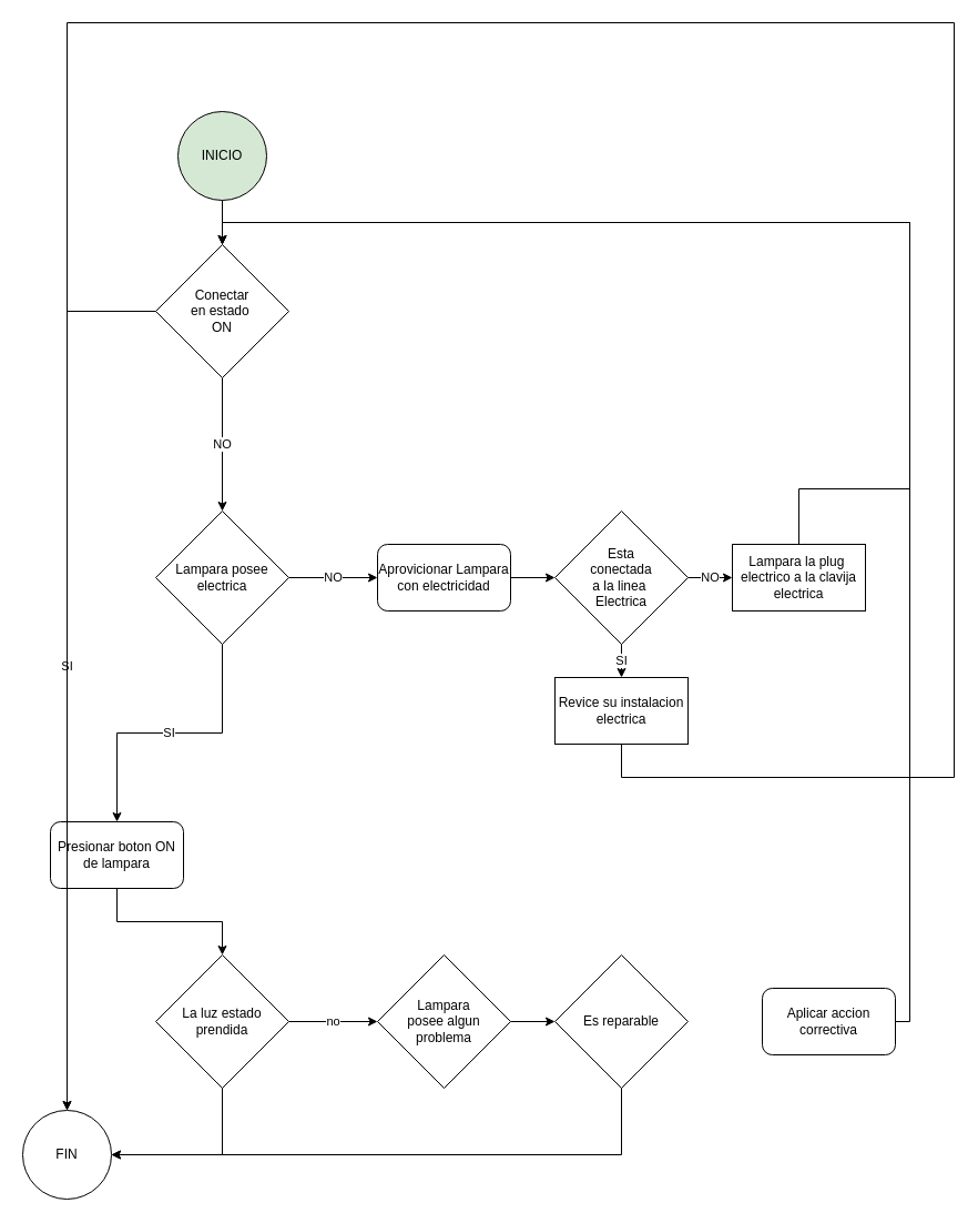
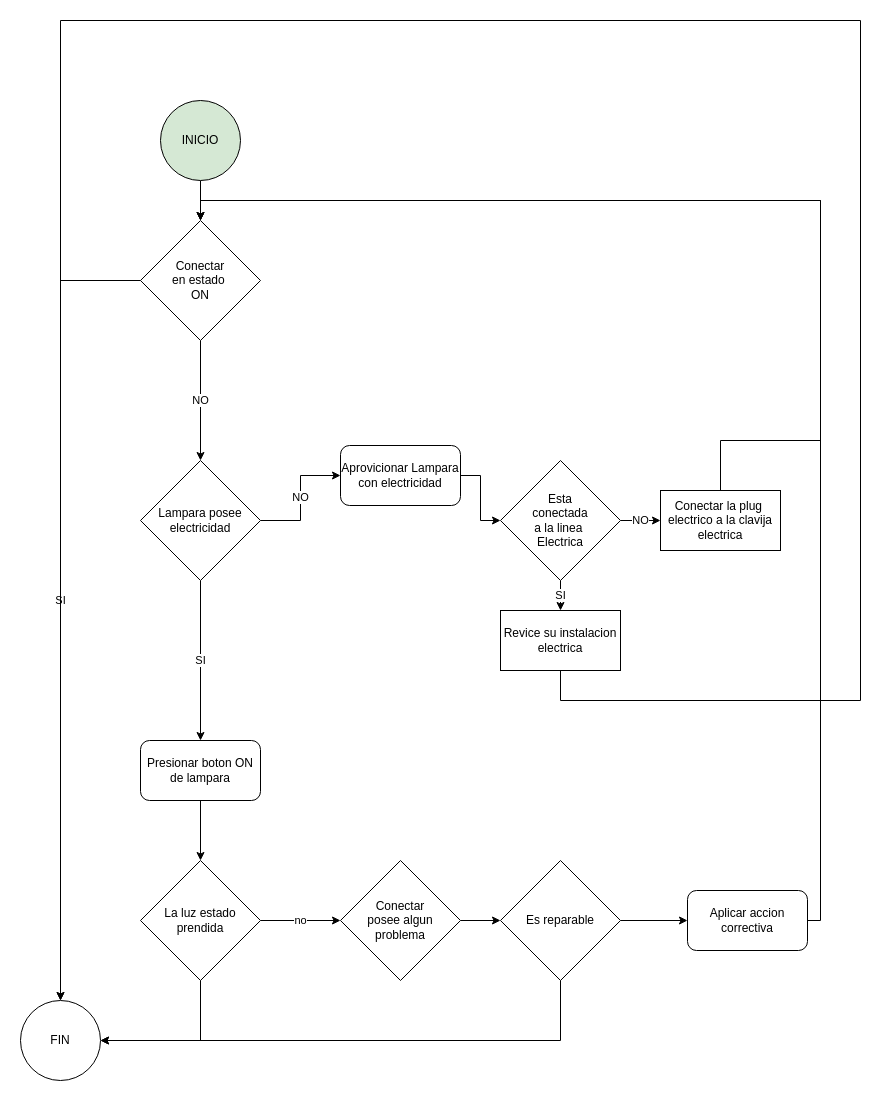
- <mxCell id="8" value="Lampara posee&lt;br&gt;electrica" style="rhombus;whiteSpace=wrap;html=1;" parent="1" vertex="1"><mxGeometry x="140" y="460" width="120" height="120" as="geometry" /></mxCell>
+ <mxCell id="8" value="Lampara posee&lt;br&gt;electricidad" style="rhombus;whiteSpace=wrap;html=1;" parent="1" vertex="1"><mxGeometry x="140" y="460" width="120" height="120" as="geometry" /></mxCell>
- <mxCell id="12" value="Aprovicionar Lampara con electricidad" style="rounded=1;whiteSpace=wrap;html=1;" parent="1" vertex="1"><mxGeometry x="340" y="490" width="120" height="60" as="geometry" /></mxCell>
+ <mxCell id="12" value="Aprovicionar Lampara con electricidad" style="rounded=1;whiteSpace=wrap;html=1;" parent="1" vertex="1"><mxGeometry x="340" y="445" width="120" height="60" as="geometry" /></mxCell>
- <mxCell id="18" value="Lampara la plug&amp;nbsp;&lt;br&gt;electrico a la clavija electrica" style="rounded=0;whiteSpace=wrap;html=1;" parent="1" vertex="1"><mxGeometry x="660" y="490" width="120" height="60" as="geometry" /></mxCell>
+ <mxCell id="18" value="Conectar la plug&amp;nbsp;&lt;br&gt;electrico a la clavija electrica" style="rounded=0;whiteSpace=wrap;html=1;" parent="1" vertex="1"><mxGeometry x="660" y="490" width="120" height="60" as="geometry" /></mxCell>
- <mxCell id="14" value="Presionar boton ON de lampara" style="rounded=1;whiteSpace=wrap;html=1;" parent="1" vertex="1"><mxGeometry x="45" y="740" width="120" height="60" as="geometry" /></mxCell>
+ <mxCell id="14" value="Presionar boton ON de lampara" style="rounded=1;whiteSpace=wrap;html=1;" parent="1" vertex="1"><mxGeometry x="140" y="740" width="120" height="60" as="geometry" /></mxCell>
- <mxCell id="10" value="Lampara&lt;br&gt;posee algun problema" style="rhombus;whiteSpace=wrap;html=1;" parent="1" vertex="1"><mxGeometry x="340" y="860" width="120" height="120" as="geometry" /></mxCell>
+ <mxCell id="10" value="Conectar&lt;br&gt;posee algun problema" style="rhombus;whiteSpace=wrap;html=1;" parent="1" vertex="1"><mxGeometry x="340" y="860" width="120" height="120" as="geometry" /></mxCell>
+ <mxCell id="27" value="" style="edgeStyle=orthogonalEdgeStyle;rounded=0;orthogonalLoop=1;jettySize=auto;html=1;" edge="1" parent="1" source="28" target="30"><mxGeometry relative="1" as="geometry" /></mxCell>
